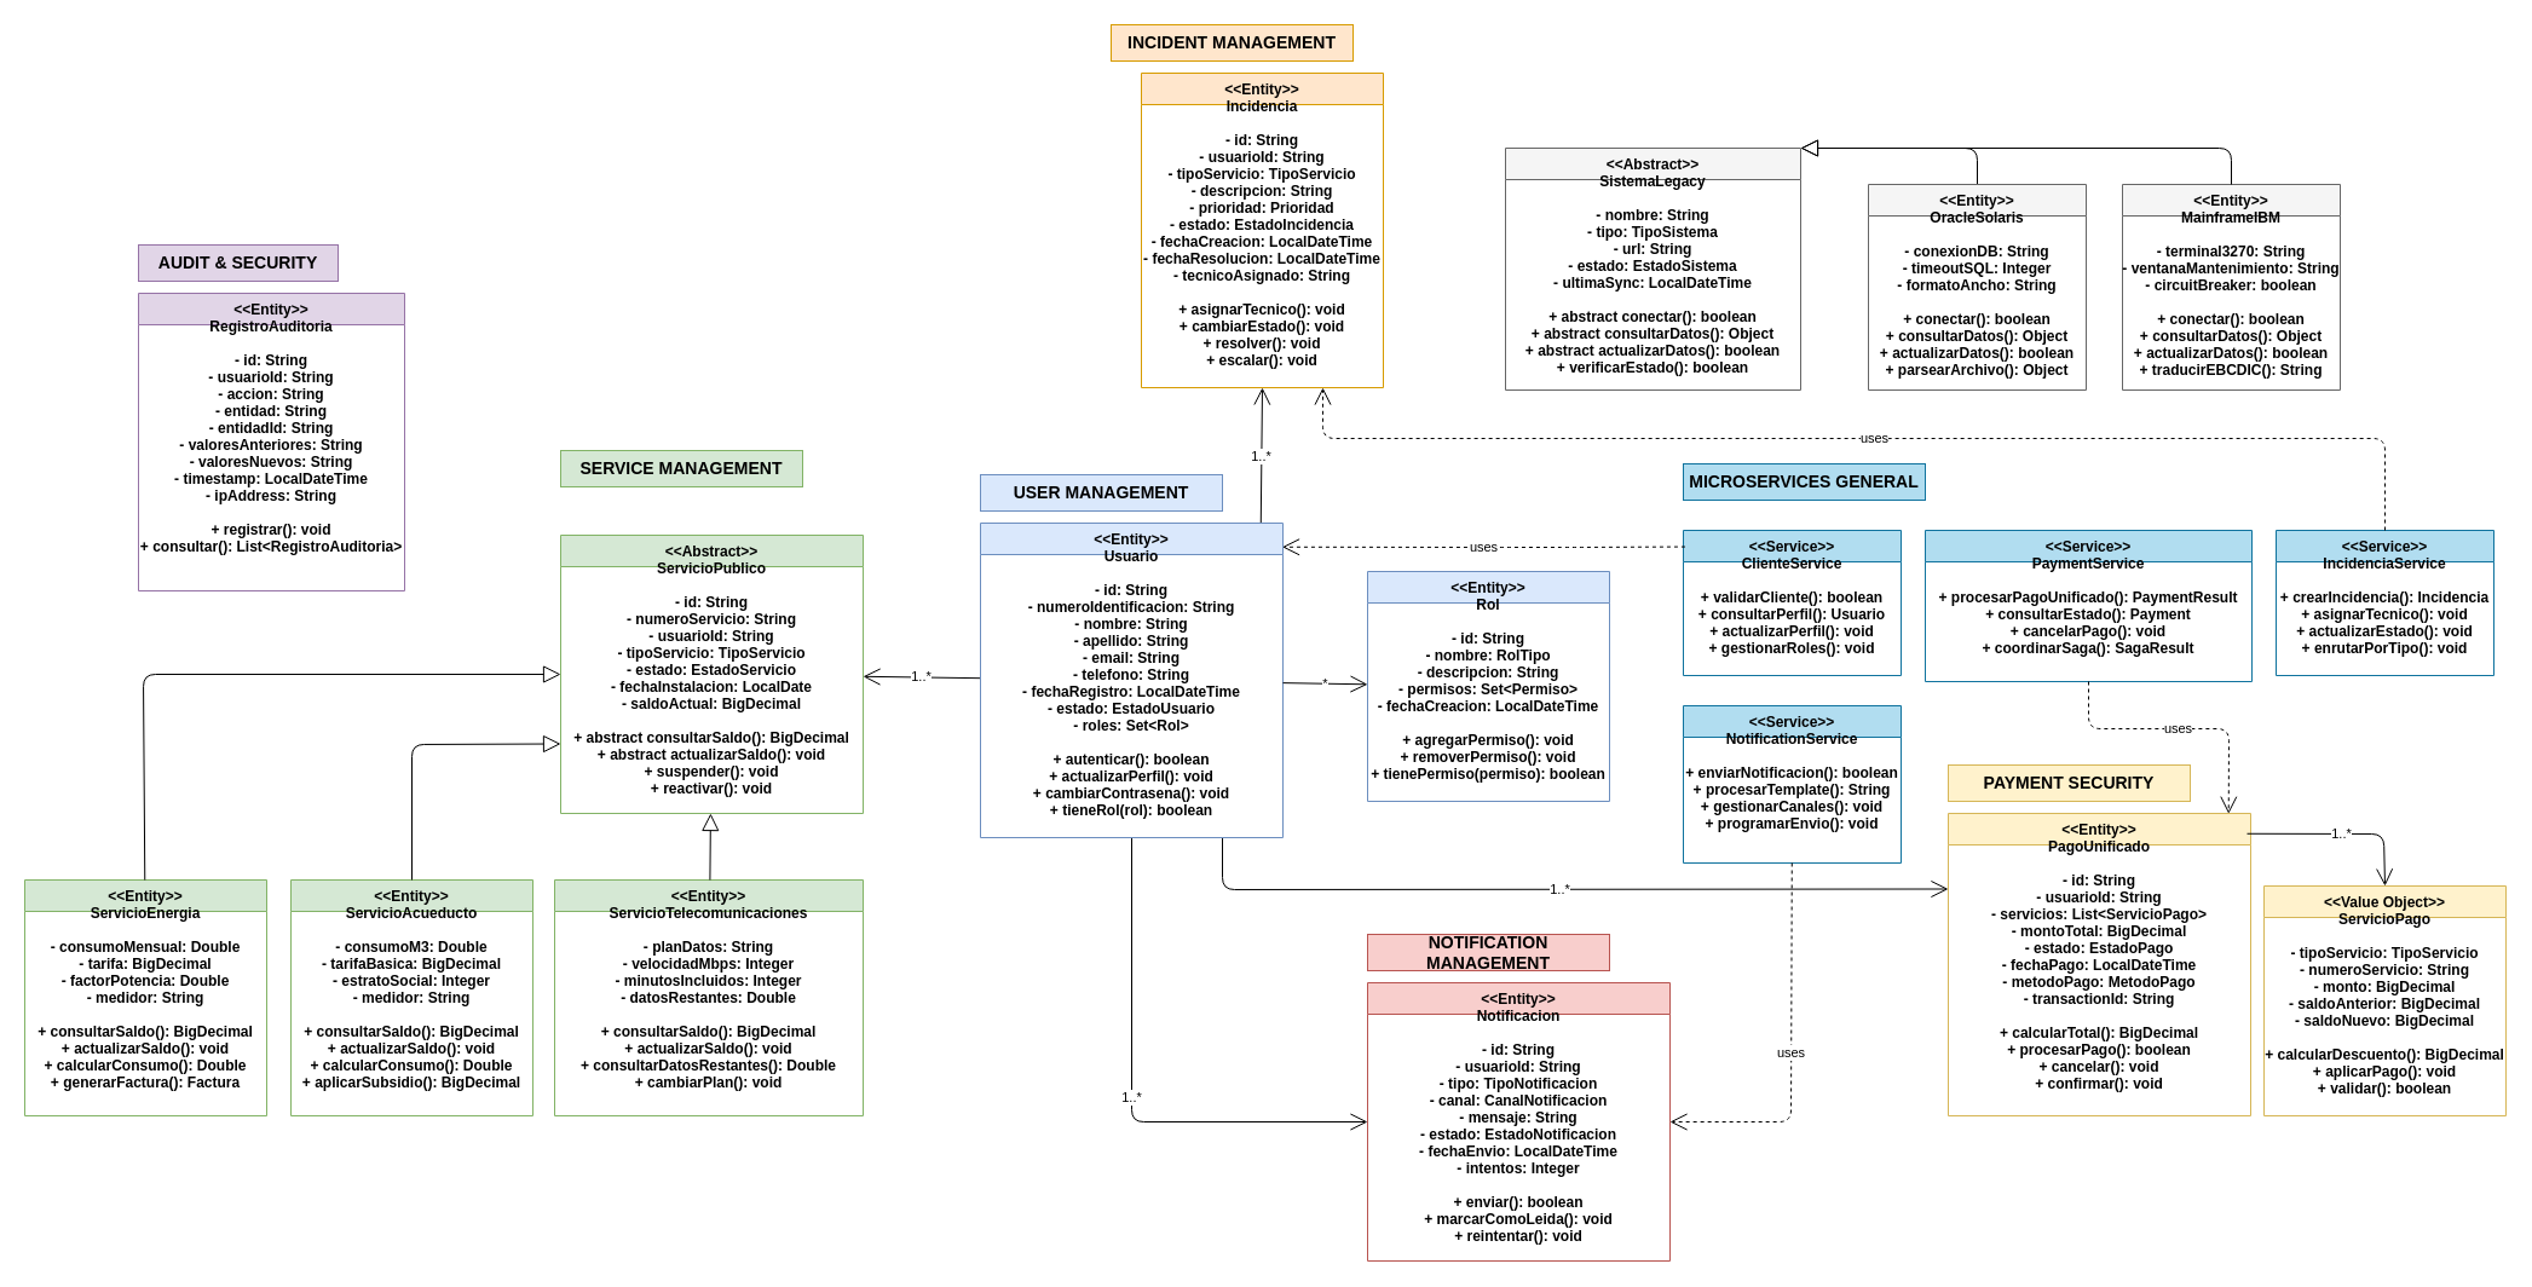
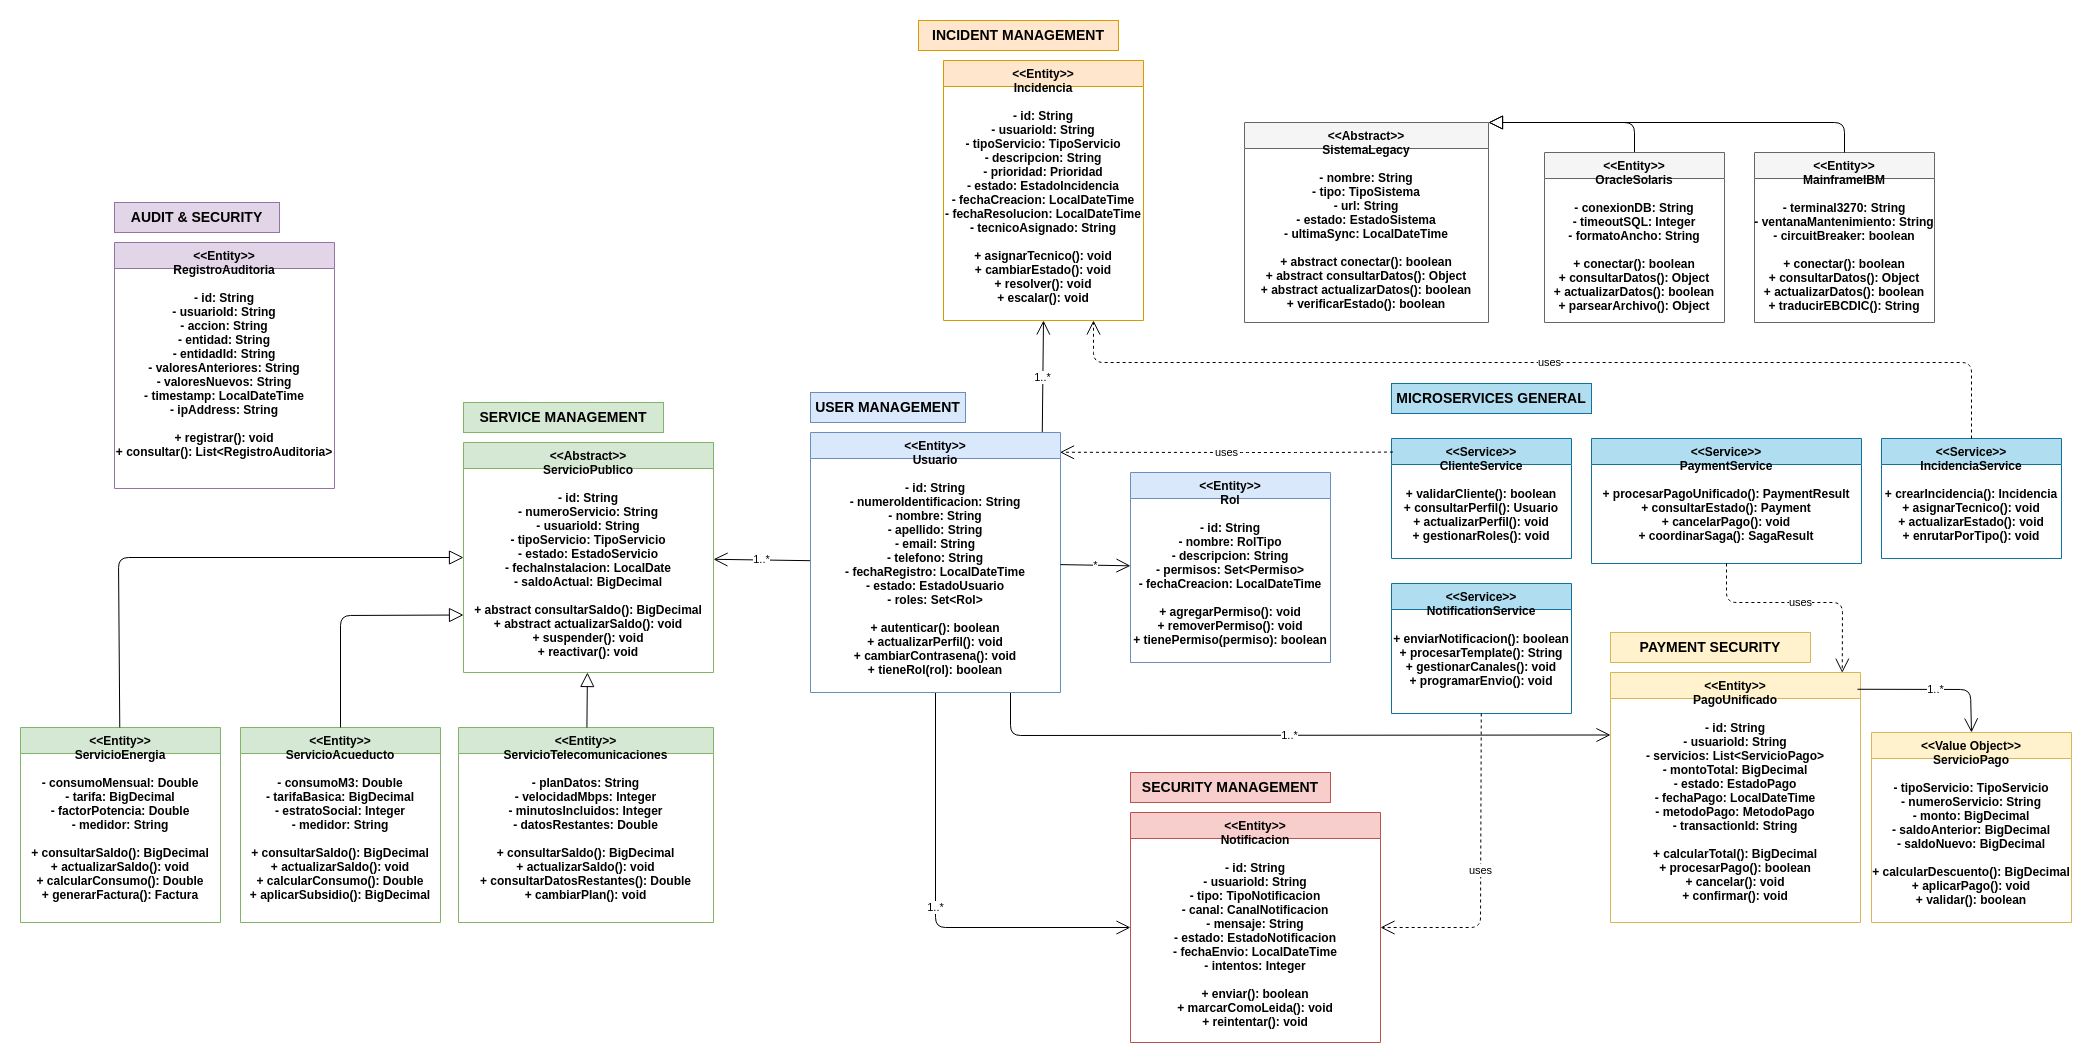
- <mxCell id="30" value="SERVICE MANAGEMENT" style="rounded=0;whiteSpace=wrap;html=1;fillColor=#d5e8d4;strokeColor=#82b366;fontSize=14;fontStyle=1;container=0;" vertex="1" parent="1"><mxGeometry x="463" y="372" width="200" height="30" as="geometry" /></mxCell>
+ <mxCell id="30" value="SERVICE MANAGEMENT" style="rounded=0;whiteSpace=wrap;html=1;fillColor=#d5e8d4;strokeColor=#82b366;fontSize=14;fontStyle=1;container=0;" vertex="1" parent="1"><mxGeometry x="463" y="402" width="200" height="30" as="geometry" /></mxCell>
- <mxCell id="20" value="USER MANAGEMENT" style="rounded=0;whiteSpace=wrap;html=1;fillColor=#dae8fc;strokeColor=#6c8ebf;fontSize=14;fontStyle=1;container=0;" vertex="1" parent="1"><mxGeometry x="810" y="392" width="200" height="30" as="geometry" /></mxCell>
+ <mxCell id="20" value="USER MANAGEMENT" style="rounded=0;whiteSpace=wrap;html=1;fillColor=#dae8fc;strokeColor=#6c8ebf;fontSize=14;fontStyle=1;container=0;" vertex="1" parent="1"><mxGeometry x="810" y="392" width="155" height="30" as="geometry" /></mxCell>
- <mxCell id="28" value="NOTIFICATION MANAGEMENT" style="rounded=0;whiteSpace=wrap;html=1;fillColor=#f8cecc;strokeColor=#b85450;fontSize=14;fontStyle=1;container=0;" vertex="1" parent="1"><mxGeometry x="1130" y="772" width="200" height="30" as="geometry" /></mxCell>
+ <mxCell id="28" value="SECURITY MANAGEMENT" style="rounded=0;whiteSpace=wrap;html=1;fillColor=#f8cecc;strokeColor=#b85450;fontSize=14;fontStyle=1;container=0;" vertex="1" parent="1"><mxGeometry x="1130" y="772" width="200" height="30" as="geometry" /></mxCell>
